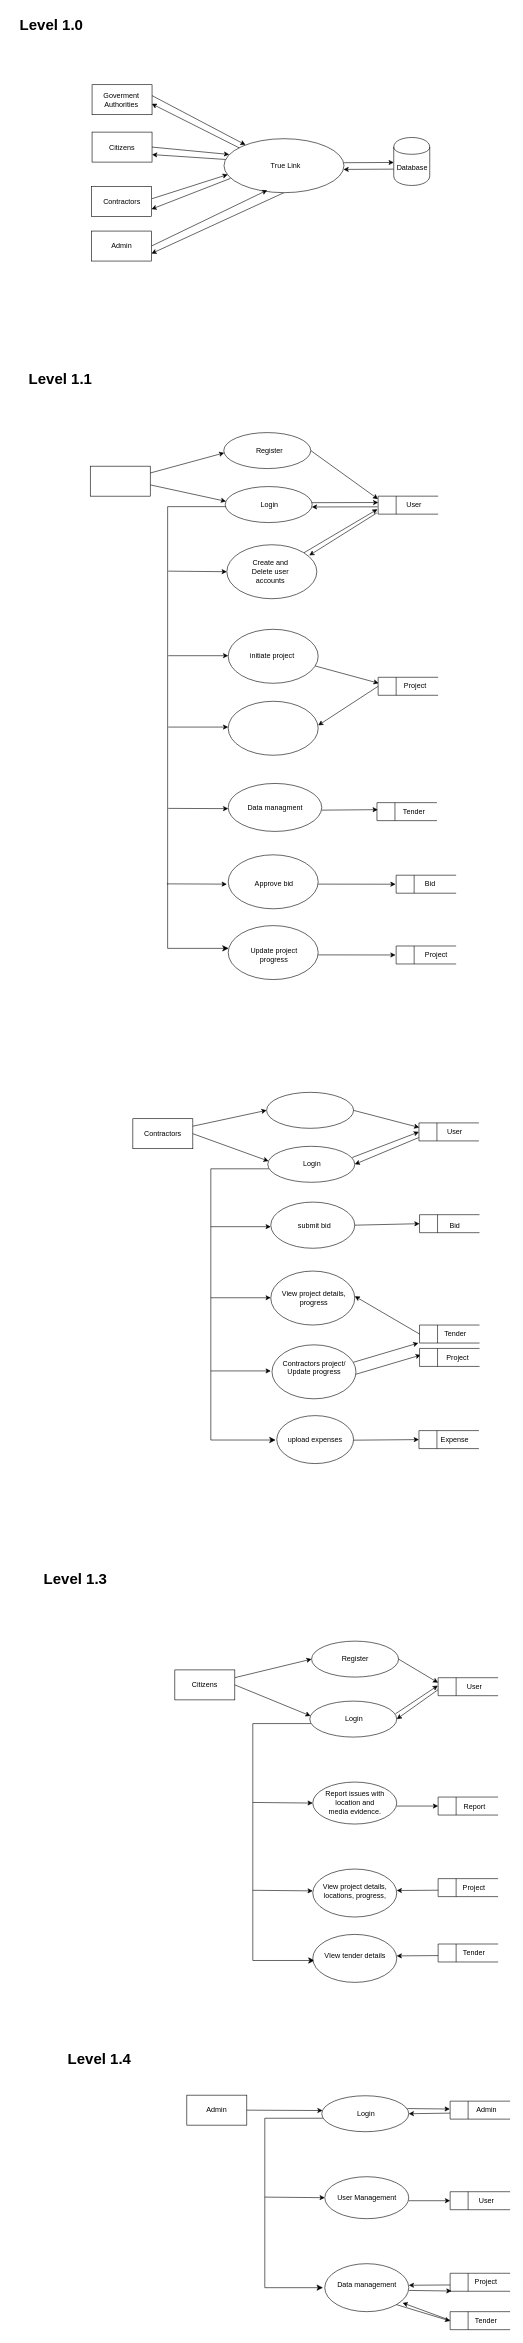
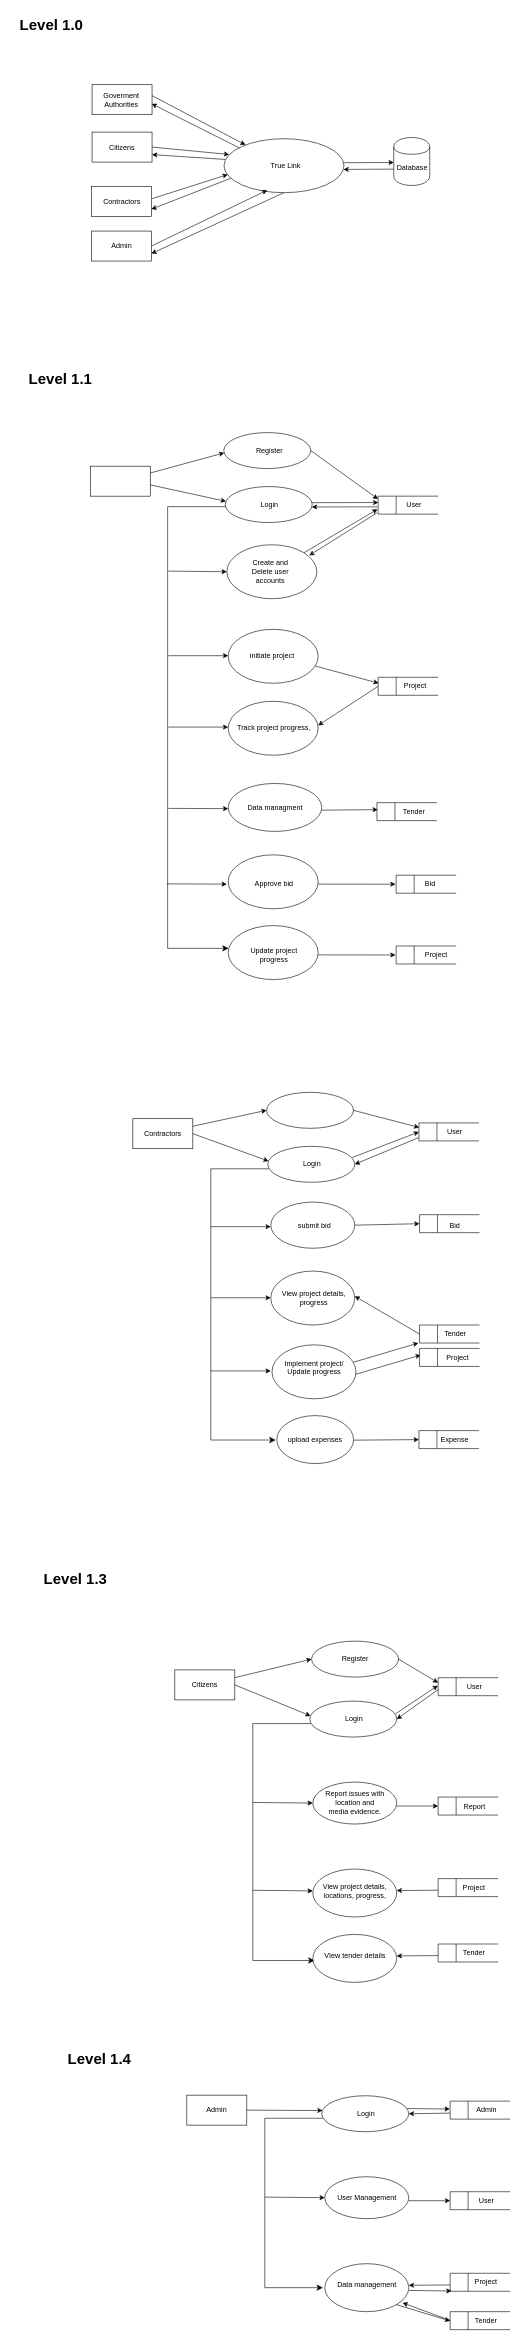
+ <mxCell id="40" value="Track project progress,&amp;nbsp;" style="text;strokeColor=none;align=center;fillColor=none;html=1;verticalAlign=middle;whiteSpace=wrap;rounded=0;" vertex="1" parent="1"><mxGeometry x="393" y="1198" width="130" height="30" as="geometry" /></mxCell>
- <mxCell id="116" value="Contractors project/&lt;div&gt;Update progress&lt;div&gt;&lt;br&gt;&lt;/div&gt;&lt;/div&gt;" style="shape=ellipse;html=1;dashed=0;whitespace=wrap;perimeter=ellipsePerimeter;" vertex="1" parent="1"><mxGeometry x="453" y="2241" width="140" height="90" as="geometry" /></mxCell>
+ <mxCell id="116" value="Implement project/&lt;div&gt;Update progress&lt;div&gt;&lt;br&gt;&lt;/div&gt;&lt;/div&gt;" style="shape=ellipse;html=1;dashed=0;whitespace=wrap;perimeter=ellipsePerimeter;" vertex="1" parent="1"><mxGeometry x="453" y="2241" width="140" height="90" as="geometry" /></mxCell>
